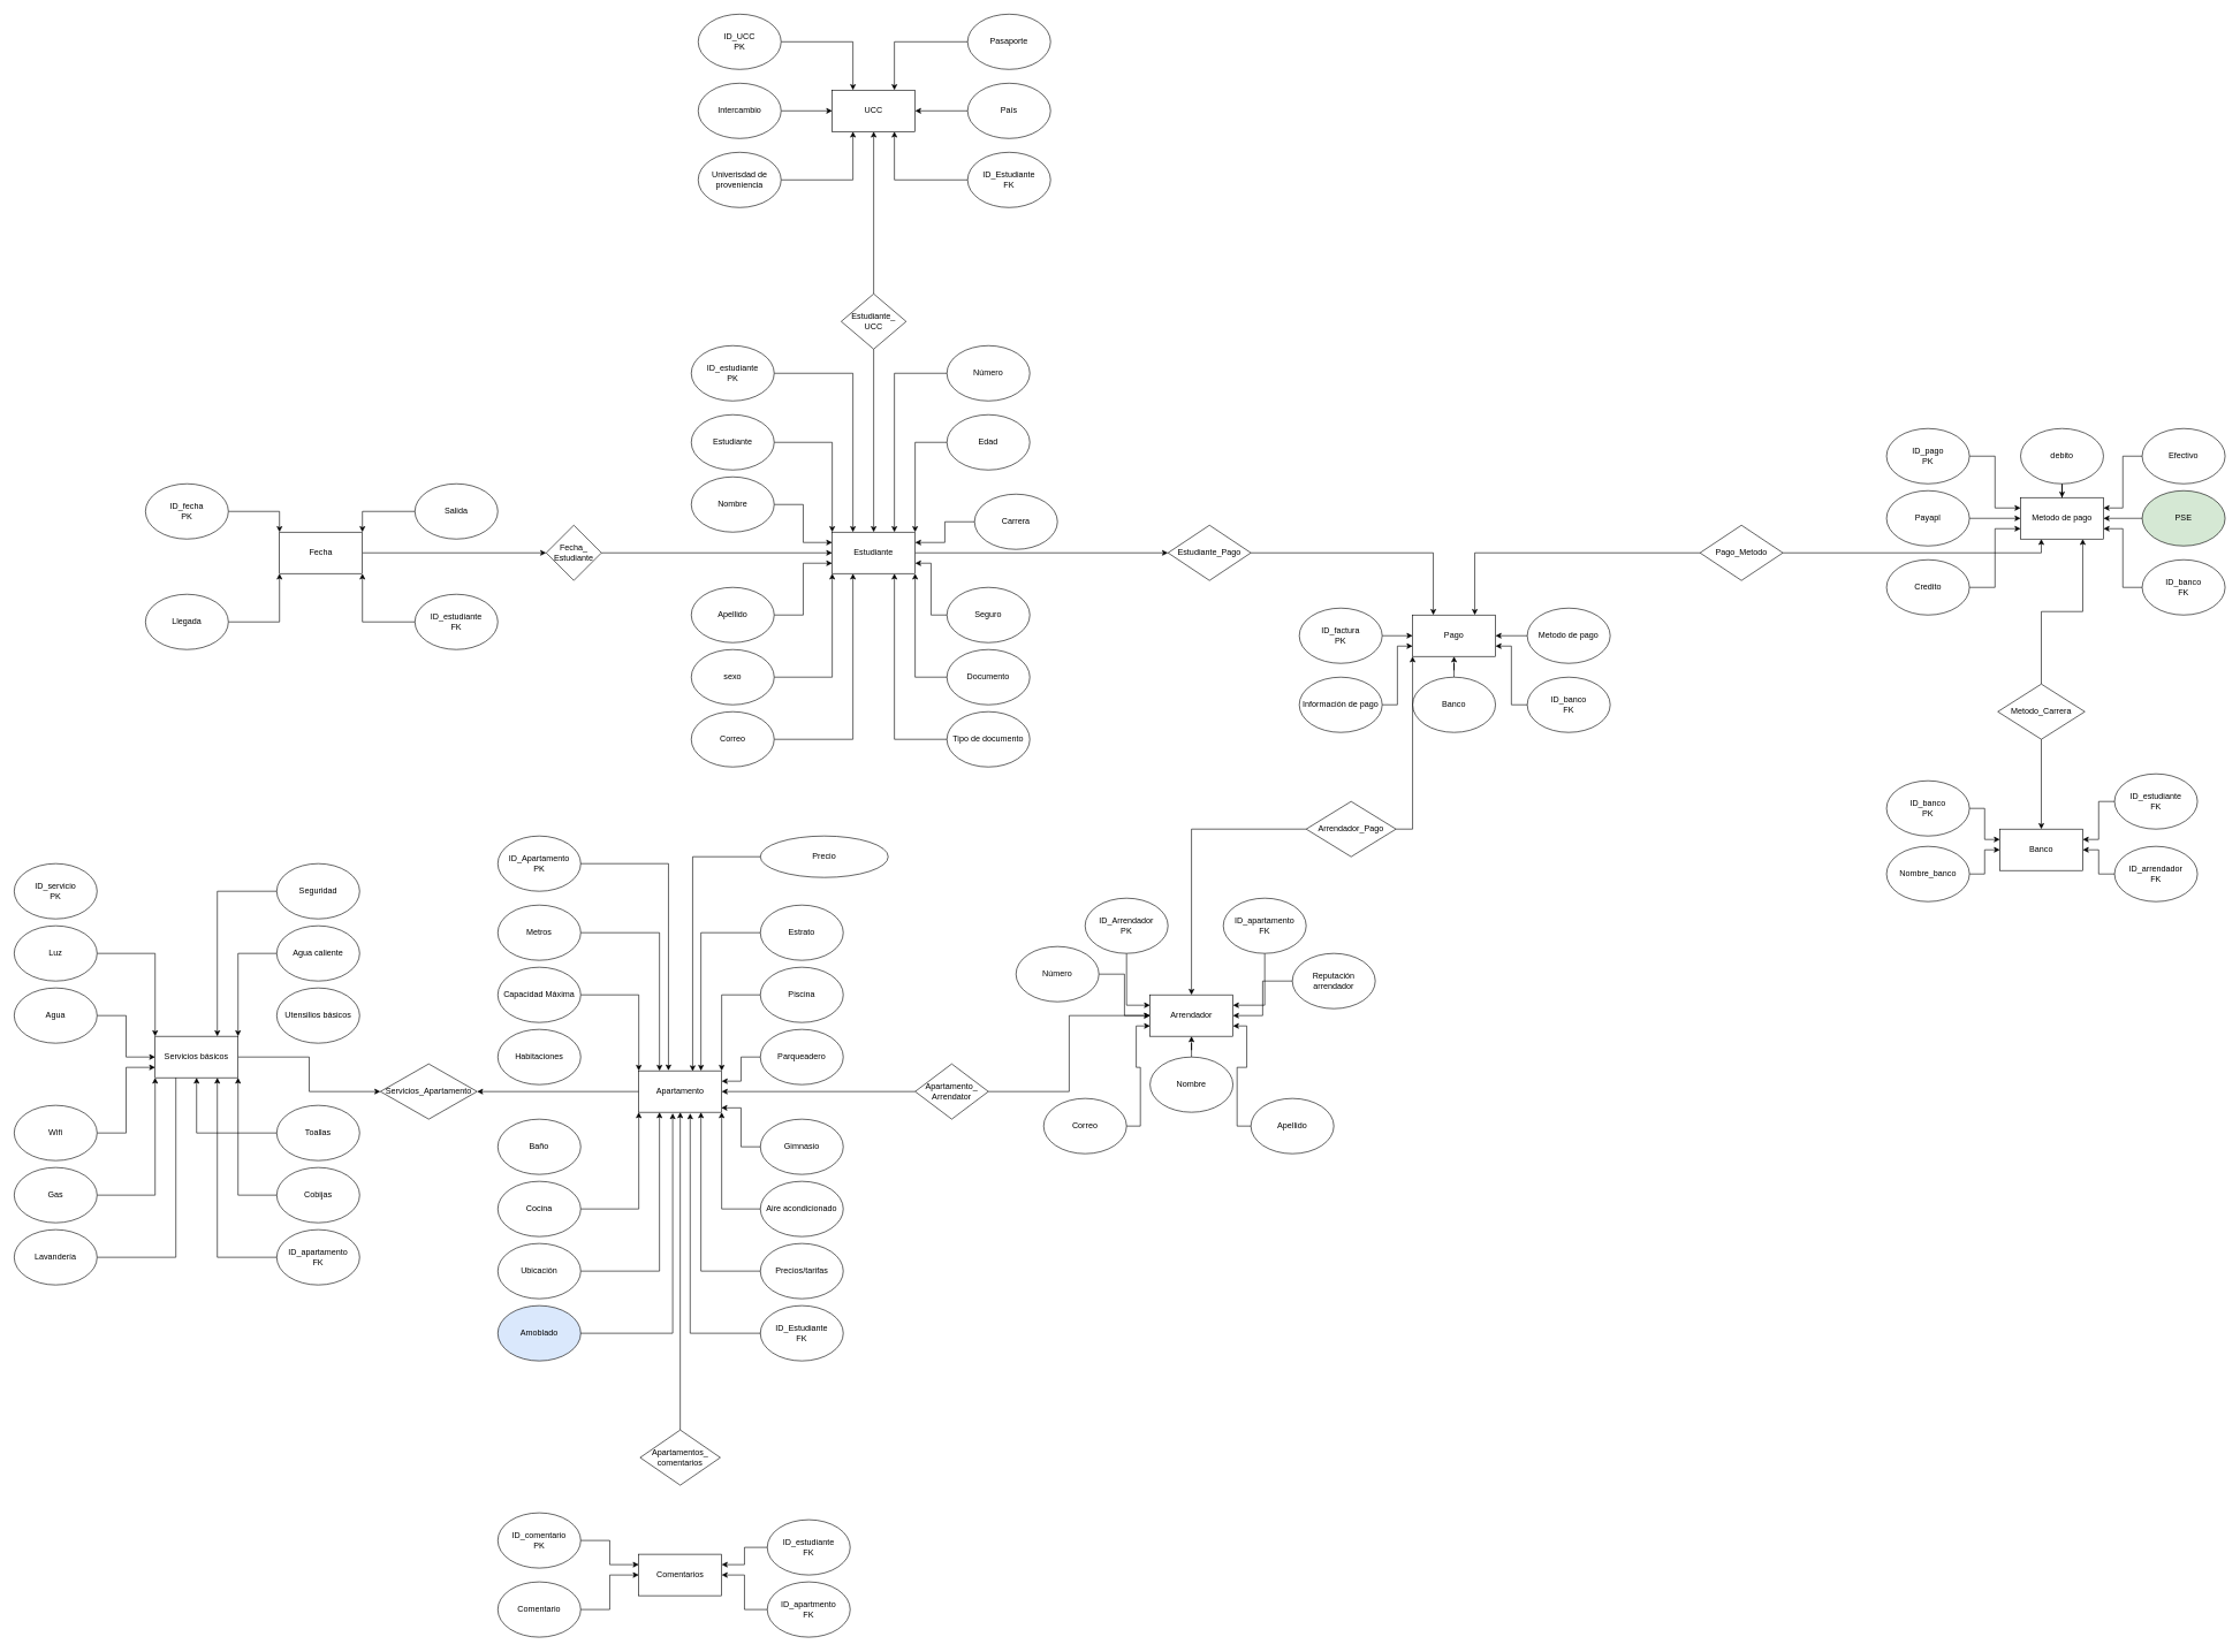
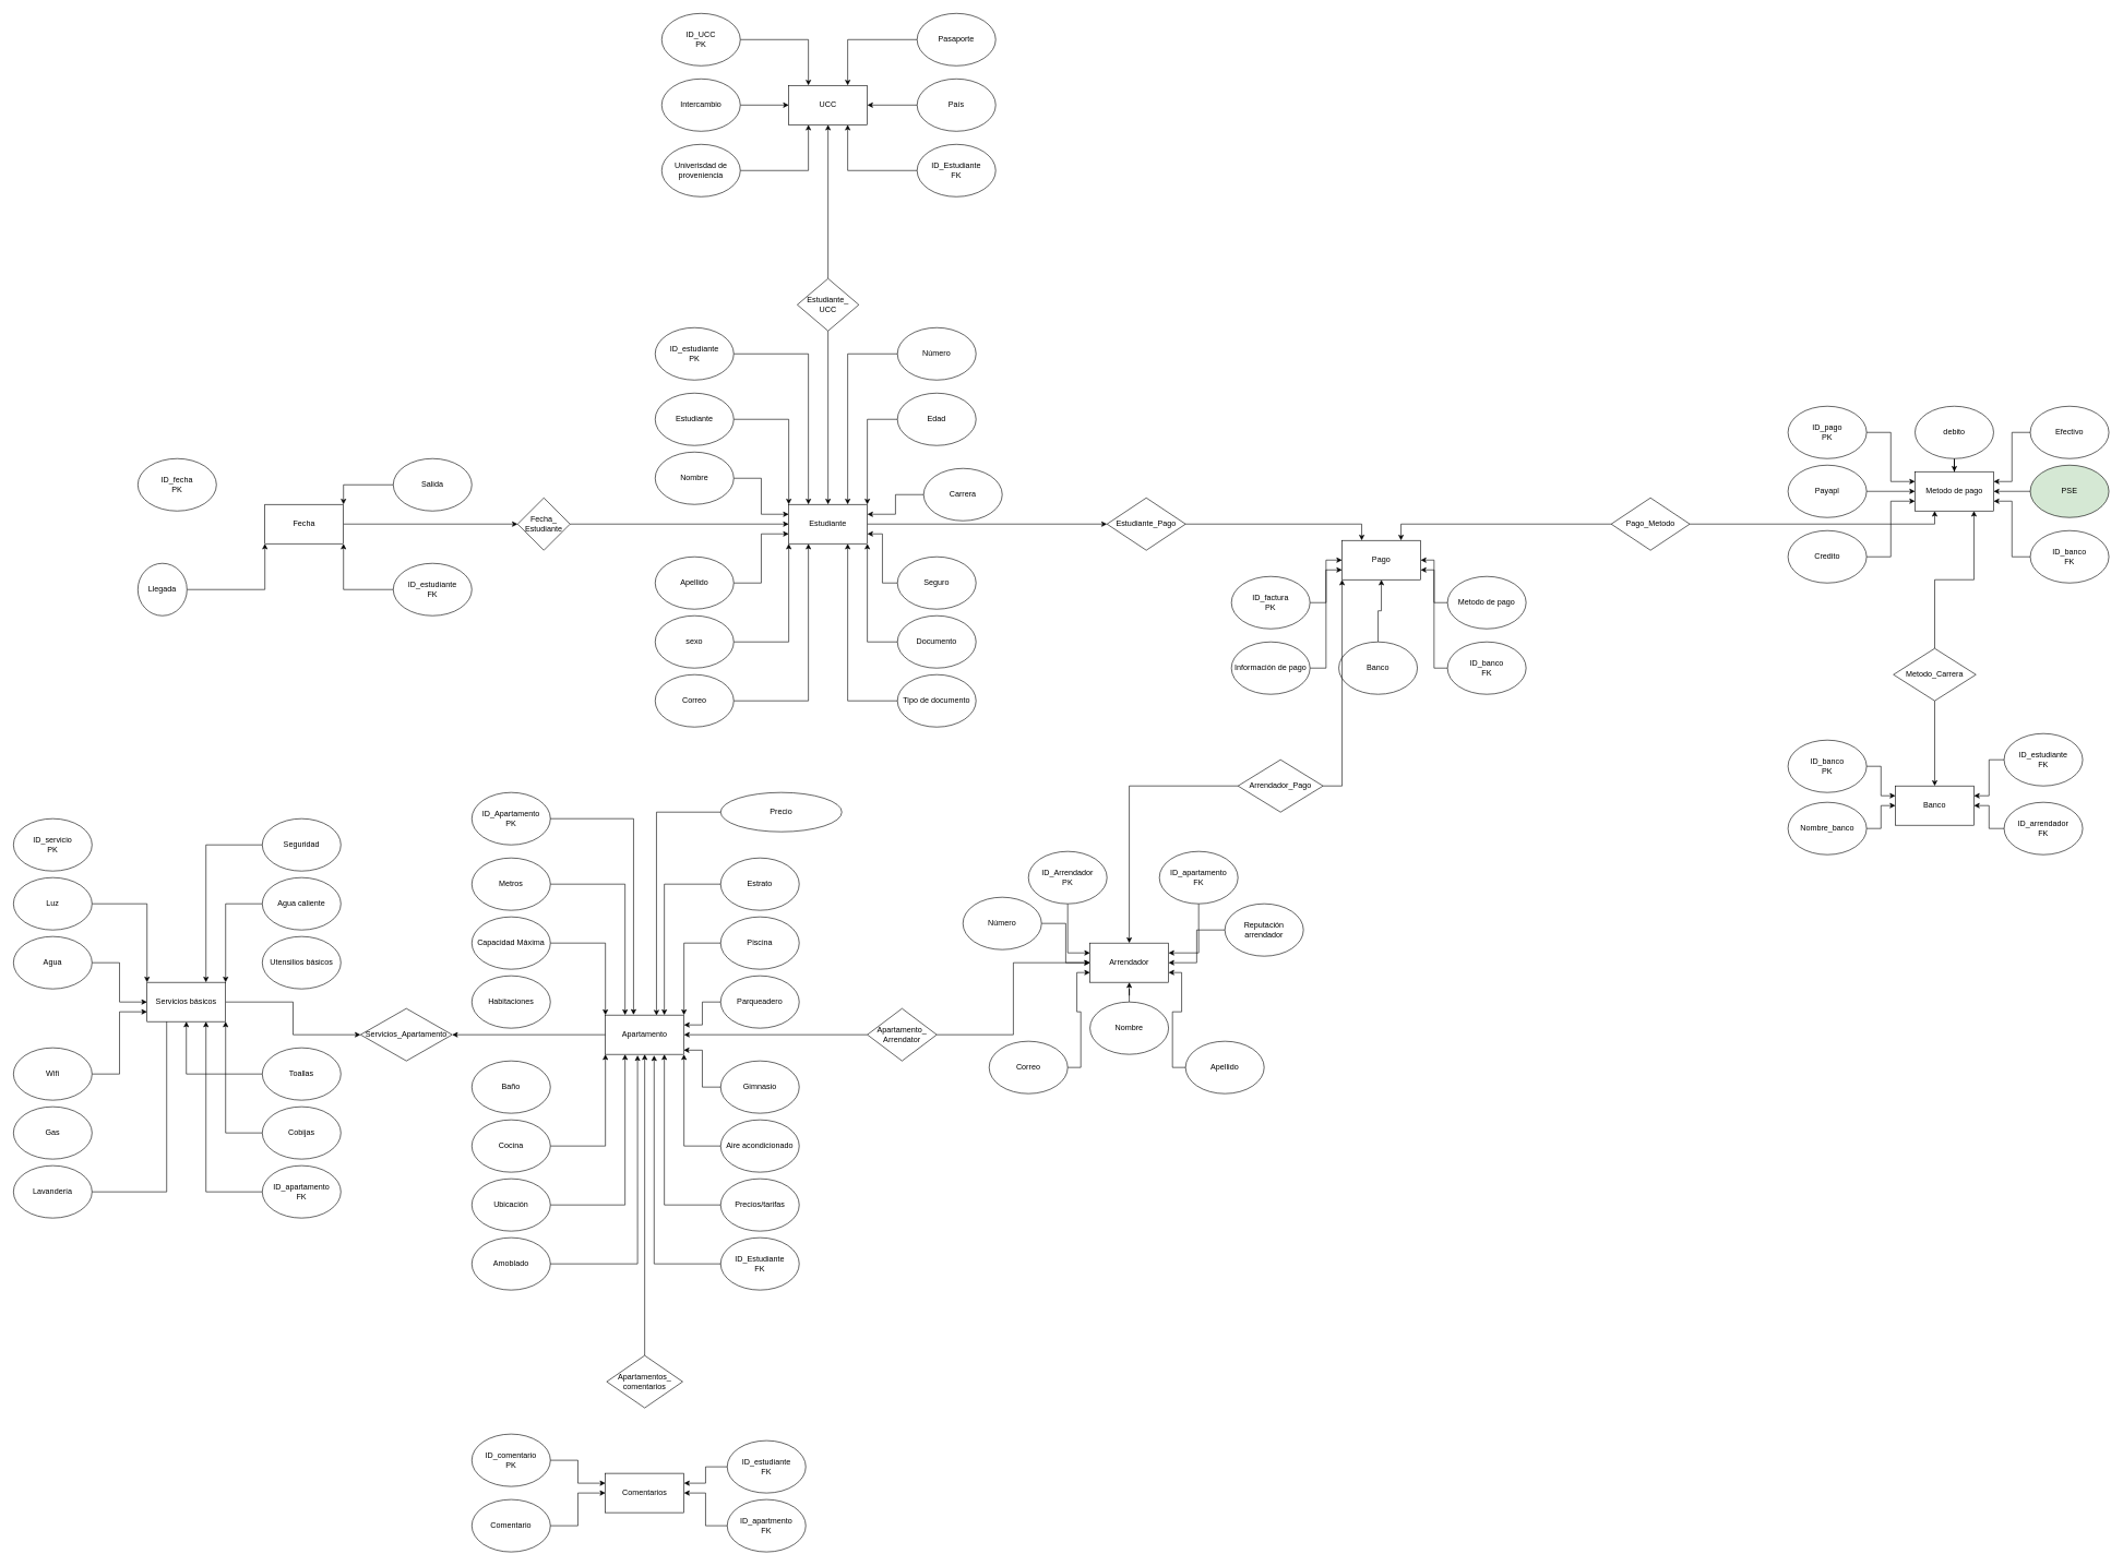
- <mxCell id="180" style="edgeStyle=orthogonalEdgeStyle;rounded=0;orthogonalLoop=1;jettySize=auto;html=1;entryX=0;entryY=0;entryDx=0;entryDy=0;" edge="1" parent="1" source="181" target="177"><mxGeometry relative="1" as="geometry" /></mxCell>
- <mxCell id="179" value="Llegada" style="ellipse;whiteSpace=wrap;html=1;" vertex="1" parent="1"><mxGeometry x="210" y="860" width="120" height="80" as="geometry" /></mxCell>
+ <mxCell id="179" value="Llegada" style="ellipse;whiteSpace=wrap;html=1;" vertex="1" parent="1"><mxGeometry x="210" y="860" width="75" height="80" as="geometry" /></mxCell>
- <mxCell id="111" value="Pago" style="rounded=0;whiteSpace=wrap;html=1;" vertex="1" parent="1"><mxGeometry x="2044" y="890" width="120" height="60" as="geometry" /></mxCell>
+ <mxCell id="111" value="Pago" style="rounded=0;whiteSpace=wrap;html=1;" vertex="1" parent="1"><mxGeometry x="2049" y="825" width="120" height="60" as="geometry" /></mxCell>
- <mxCell id="91" style="edgeStyle=orthogonalEdgeStyle;rounded=0;orthogonalLoop=1;jettySize=auto;html=1;exitX=1;exitY=0.5;exitDx=0;exitDy=0;entryX=0;entryY=1;entryDx=0;entryDy=0;" edge="1" parent="1" source="92" target="88"><mxGeometry relative="1" as="geometry" /></mxCell>
- <mxCell id="79" value="Amoblado" style="ellipse;whiteSpace=wrap;html=1;fillColor=#dae8fc;" vertex="1" parent="1"><mxGeometry x="720" y="1890" width="120" height="80" as="geometry" /></mxCell>
+ <mxCell id="79" value="Amoblado" style="ellipse;whiteSpace=wrap;html=1;" vertex="1" parent="1"><mxGeometry x="720" y="1890" width="120" height="80" as="geometry" /></mxCell>
